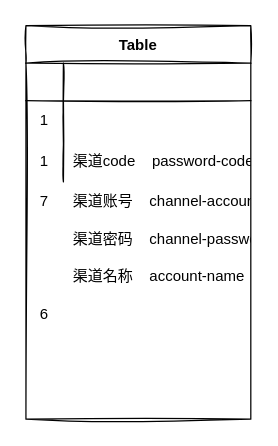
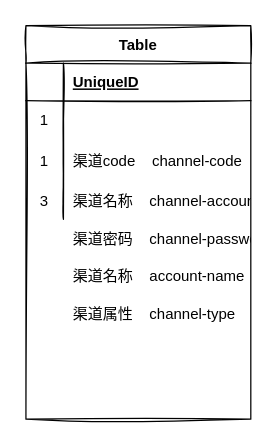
+ <mxCell id="4" value="UniqueID" style="shape=partialRectangle;connectable=0;fillColor=none;top=0;left=0;bottom=0;right=0;align=left;spacingLeft=6;fontStyle=5;overflow=hidden;sketch=1;" vertex="1" parent="3"><mxGeometry x="30" width="150" height="30" as="geometry"><mxRectangle width="150" height="30" as="alternateBounds" /></mxGeometry></mxCell>
- <mxCell id="9" value="渠道code    password-code" style="shape=partialRectangle;connectable=0;fillColor=none;top=0;left=0;bottom=0;right=0;align=left;spacingLeft=6;overflow=hidden;sketch=1;" vertex="1" parent="7"><mxGeometry x="30" width="150" height="35" as="geometry"><mxRectangle width="150" height="35" as="alternateBounds" /></mxGeometry></mxCell>
+ <mxCell id="9" value="渠道code    channel-code" style="shape=partialRectangle;connectable=0;fillColor=none;top=0;left=0;bottom=0;right=0;align=left;spacingLeft=6;overflow=hidden;sketch=1;" vertex="1" parent="7"><mxGeometry x="30" width="150" height="35" as="geometry"><mxRectangle width="150" height="35" as="alternateBounds" /></mxGeometry></mxCell>
- <mxCell id="11" value="7" style="shape=partialRectangle;connectable=0;fillColor=none;top=0;left=0;bottom=0;right=0;editable=1;overflow=hidden;sketch=1;" vertex="1" parent="10"><mxGeometry width="30" height="30" as="geometry"><mxRectangle width="30" height="30" as="alternateBounds" /></mxGeometry></mxCell>
+ <mxCell id="11" value="3" style="shape=partialRectangle;connectable=0;fillColor=none;top=0;left=0;bottom=0;right=0;editable=1;overflow=hidden;sketch=1;" vertex="1" parent="10"><mxGeometry width="30" height="30" as="geometry"><mxRectangle width="30" height="30" as="alternateBounds" /></mxGeometry></mxCell>
- <mxCell id="12" value="渠道账号    channel-account" style="shape=partialRectangle;connectable=0;fillColor=none;top=0;left=0;bottom=0;right=0;align=left;spacingLeft=6;overflow=hidden;sketch=1;" vertex="1" parent="10"><mxGeometry x="30" width="150" height="30" as="geometry"><mxRectangle width="150" height="30" as="alternateBounds" /></mxGeometry></mxCell>
+ <mxCell id="12" value="渠道名称    channel-account" style="shape=partialRectangle;connectable=0;fillColor=none;top=0;left=0;bottom=0;right=0;align=left;spacingLeft=6;overflow=hidden;sketch=1;" vertex="1" parent="10"><mxGeometry x="30" width="150" height="30" as="geometry"><mxRectangle width="150" height="30" as="alternateBounds" /></mxGeometry></mxCell>
- <mxCell id="18" value="6" style="shape=partialRectangle;connectable=0;fillColor=none;top=0;left=0;bottom=0;right=0;editable=1;overflow=hidden;sketch=1;" vertex="1" parent="17"><mxGeometry width="30" height="30" as="geometry"><mxRectangle width="30" height="30" as="alternateBounds" /></mxGeometry></mxCell>
+ <mxCell id="19" value="渠道属性    channel-type" style="shape=partialRectangle;connectable=0;fillColor=none;top=0;left=0;bottom=0;right=0;align=left;spacingLeft=6;overflow=hidden;sketch=1;" vertex="1" parent="17"><mxGeometry x="30" width="150" height="30" as="geometry"><mxRectangle width="150" height="30" as="alternateBounds" /></mxGeometry></mxCell>
